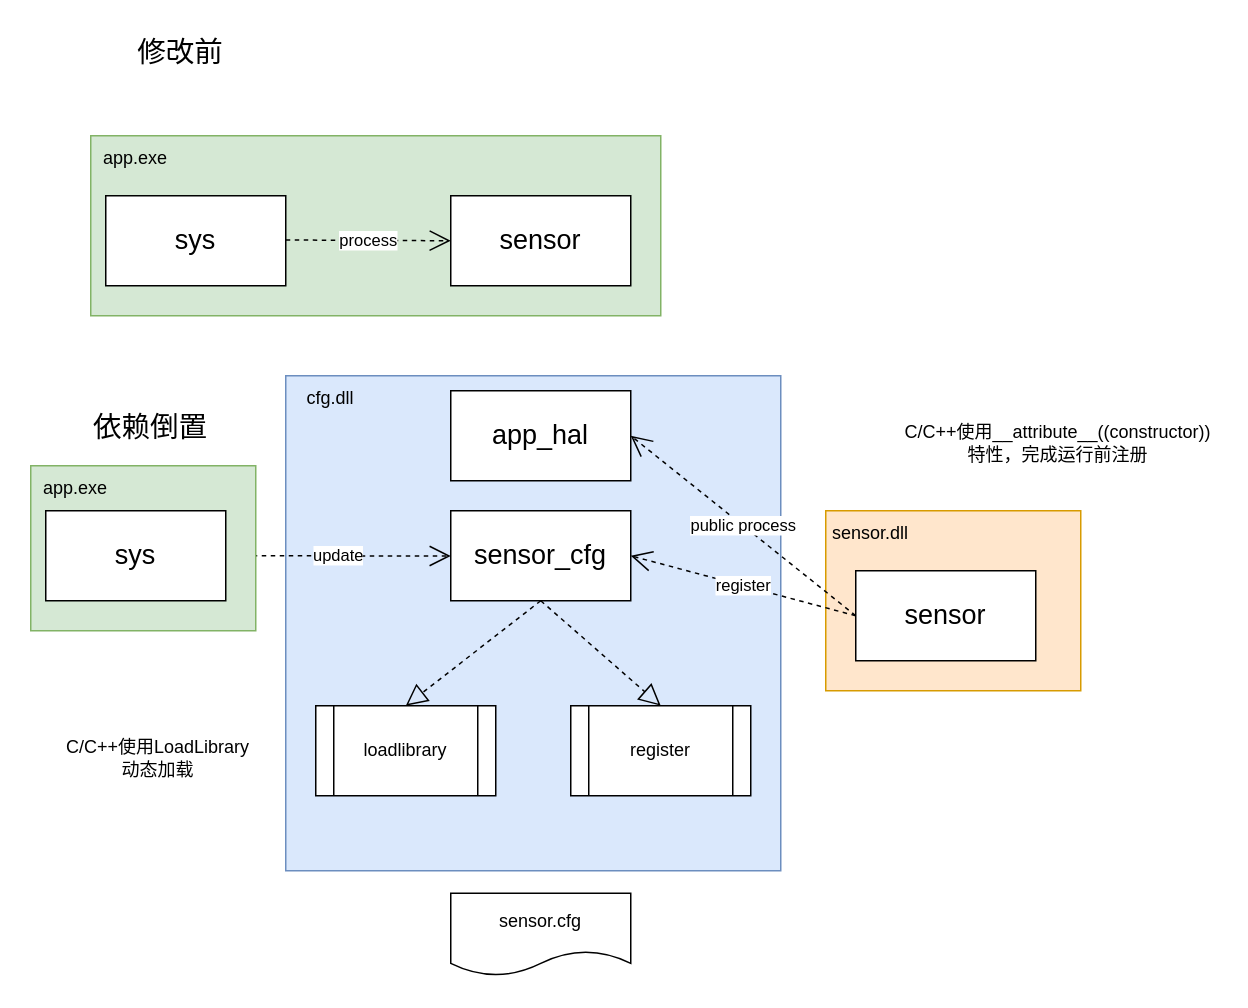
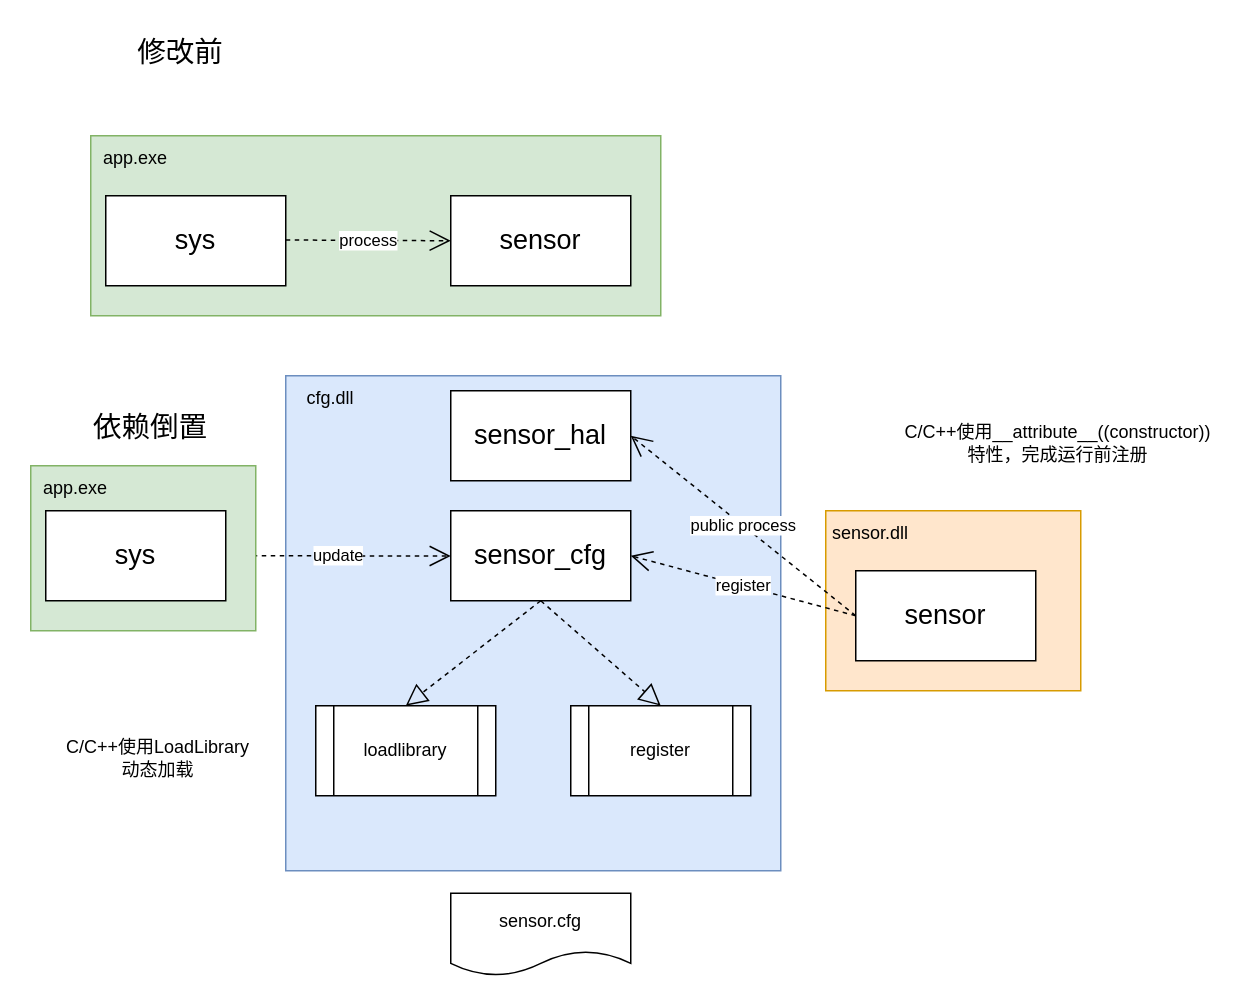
- <mxCell id="27" value="app_hal" style="rounded=0;whiteSpace=wrap;html=1;fontSize=18;" vertex="1" parent="1"><mxGeometry x="300" y="260" width="120" height="60" as="geometry" /></mxCell>
+ <mxCell id="27" value="sensor_hal" style="rounded=0;whiteSpace=wrap;html=1;fontSize=18;" vertex="1" parent="1"><mxGeometry x="300" y="260" width="120" height="60" as="geometry" /></mxCell>
